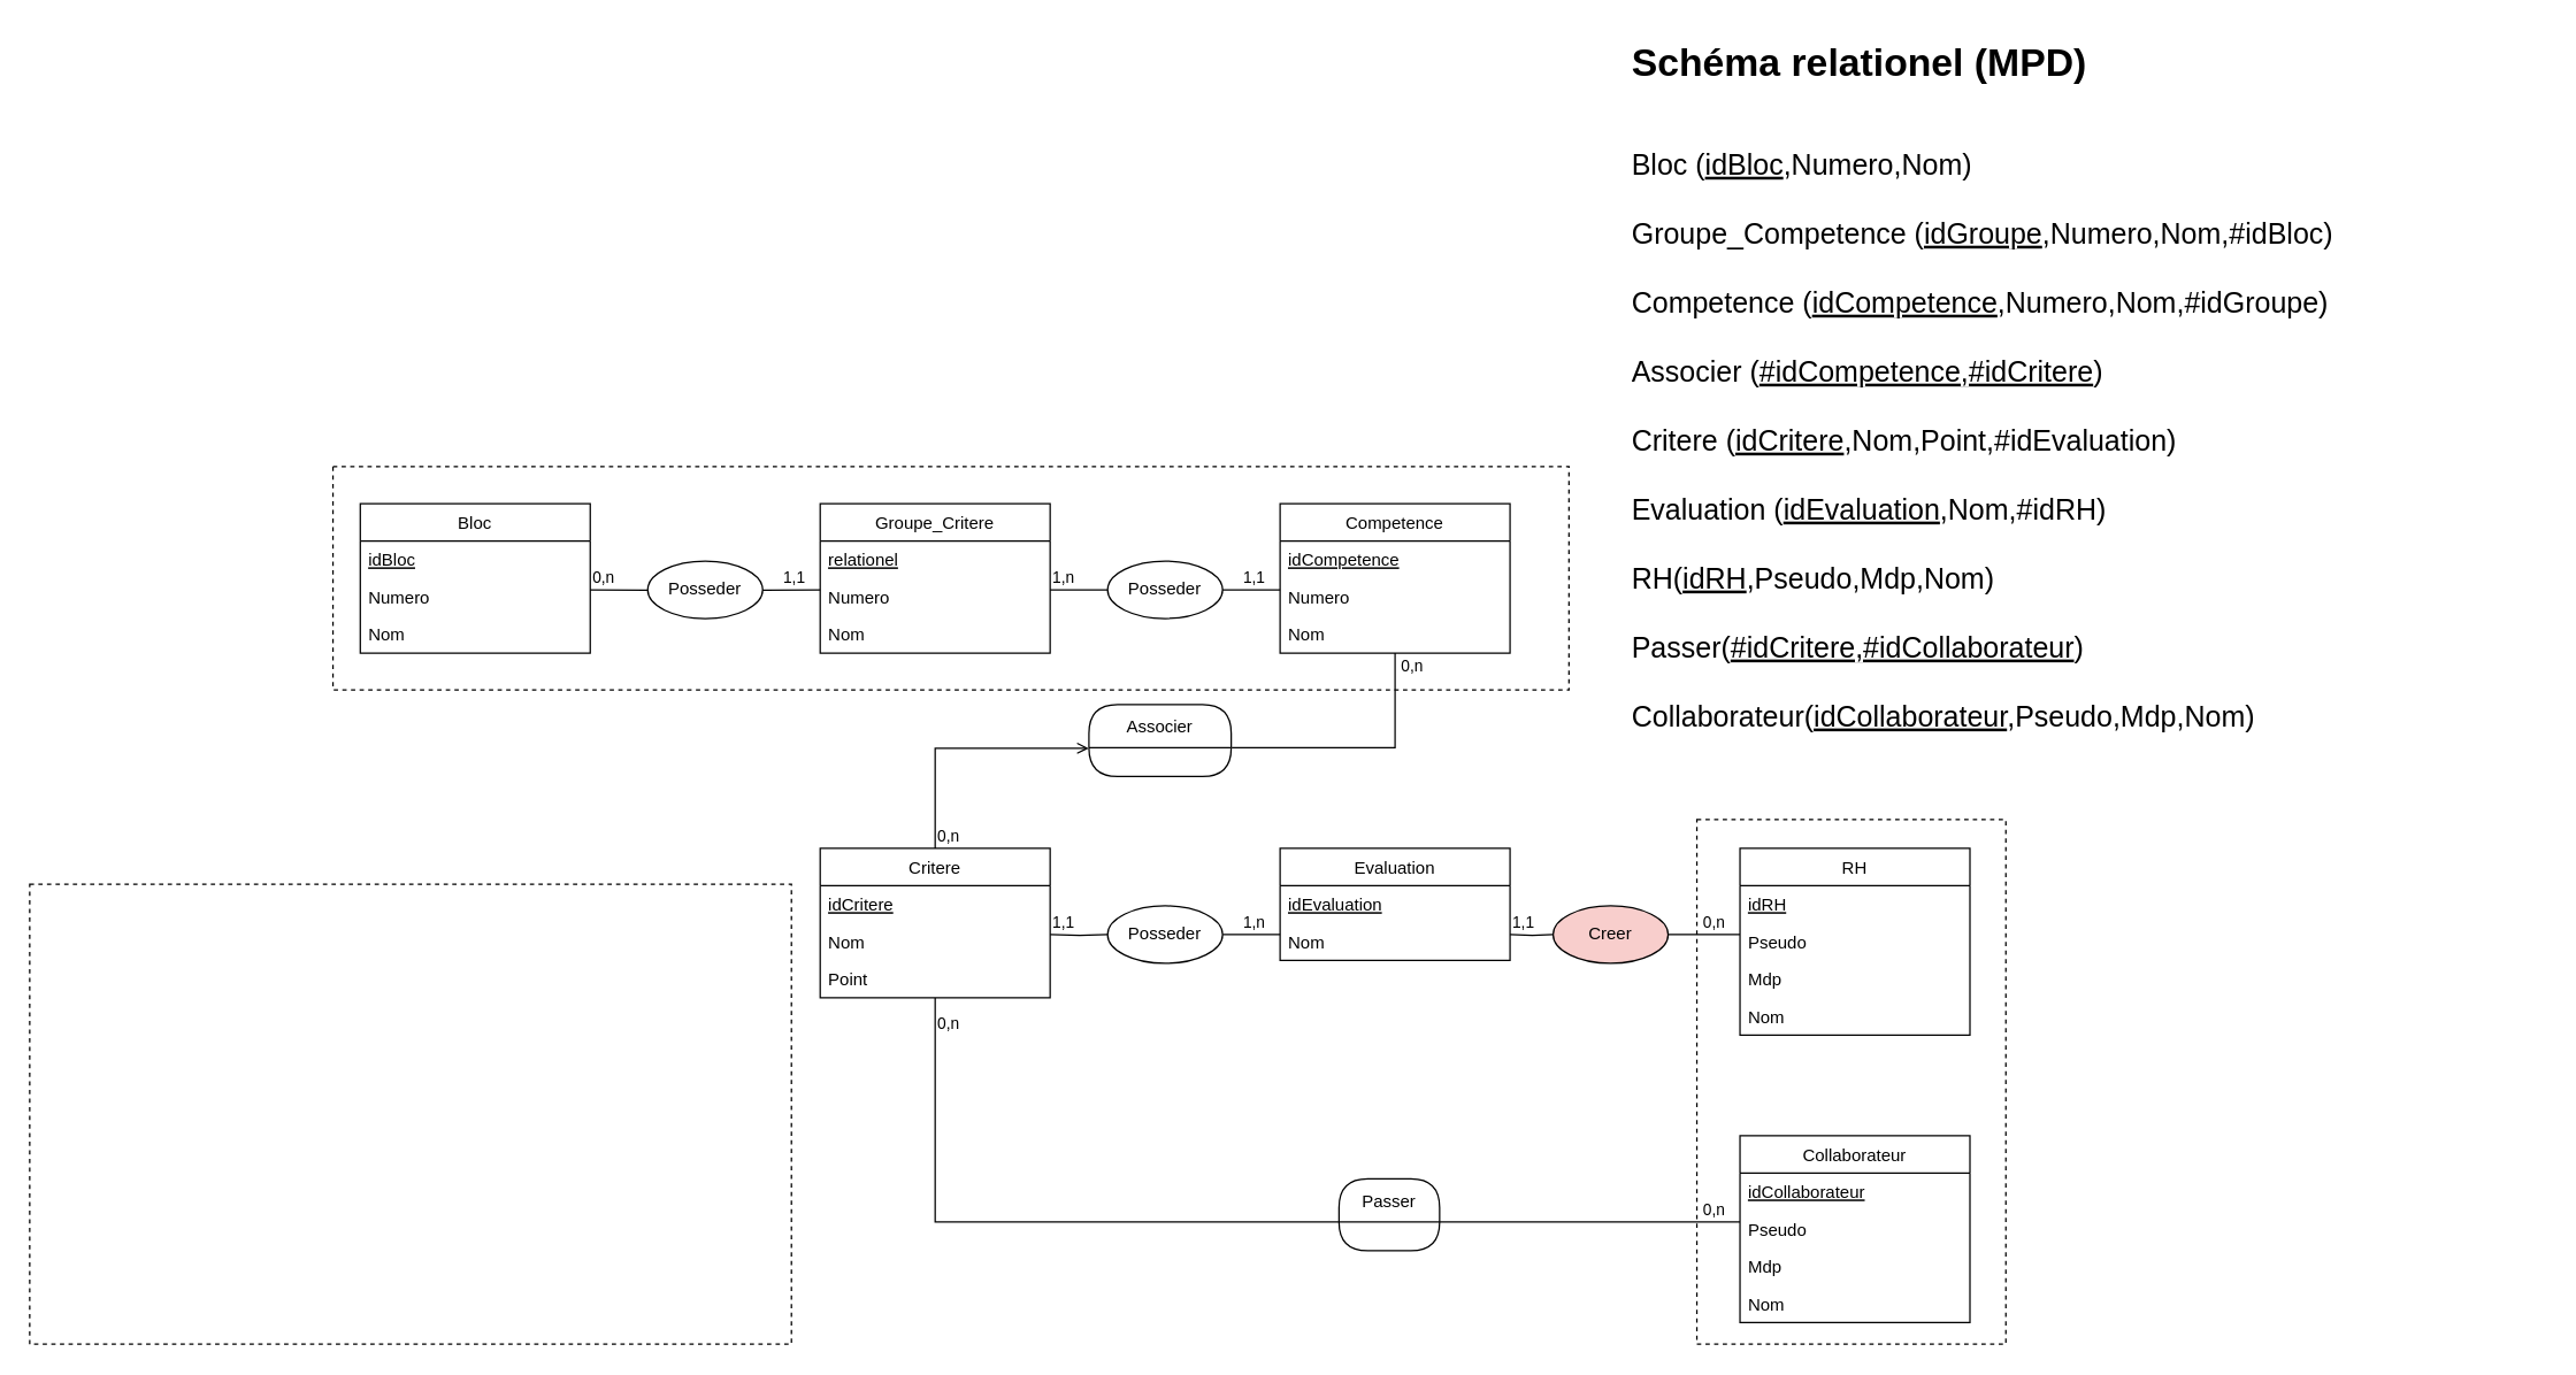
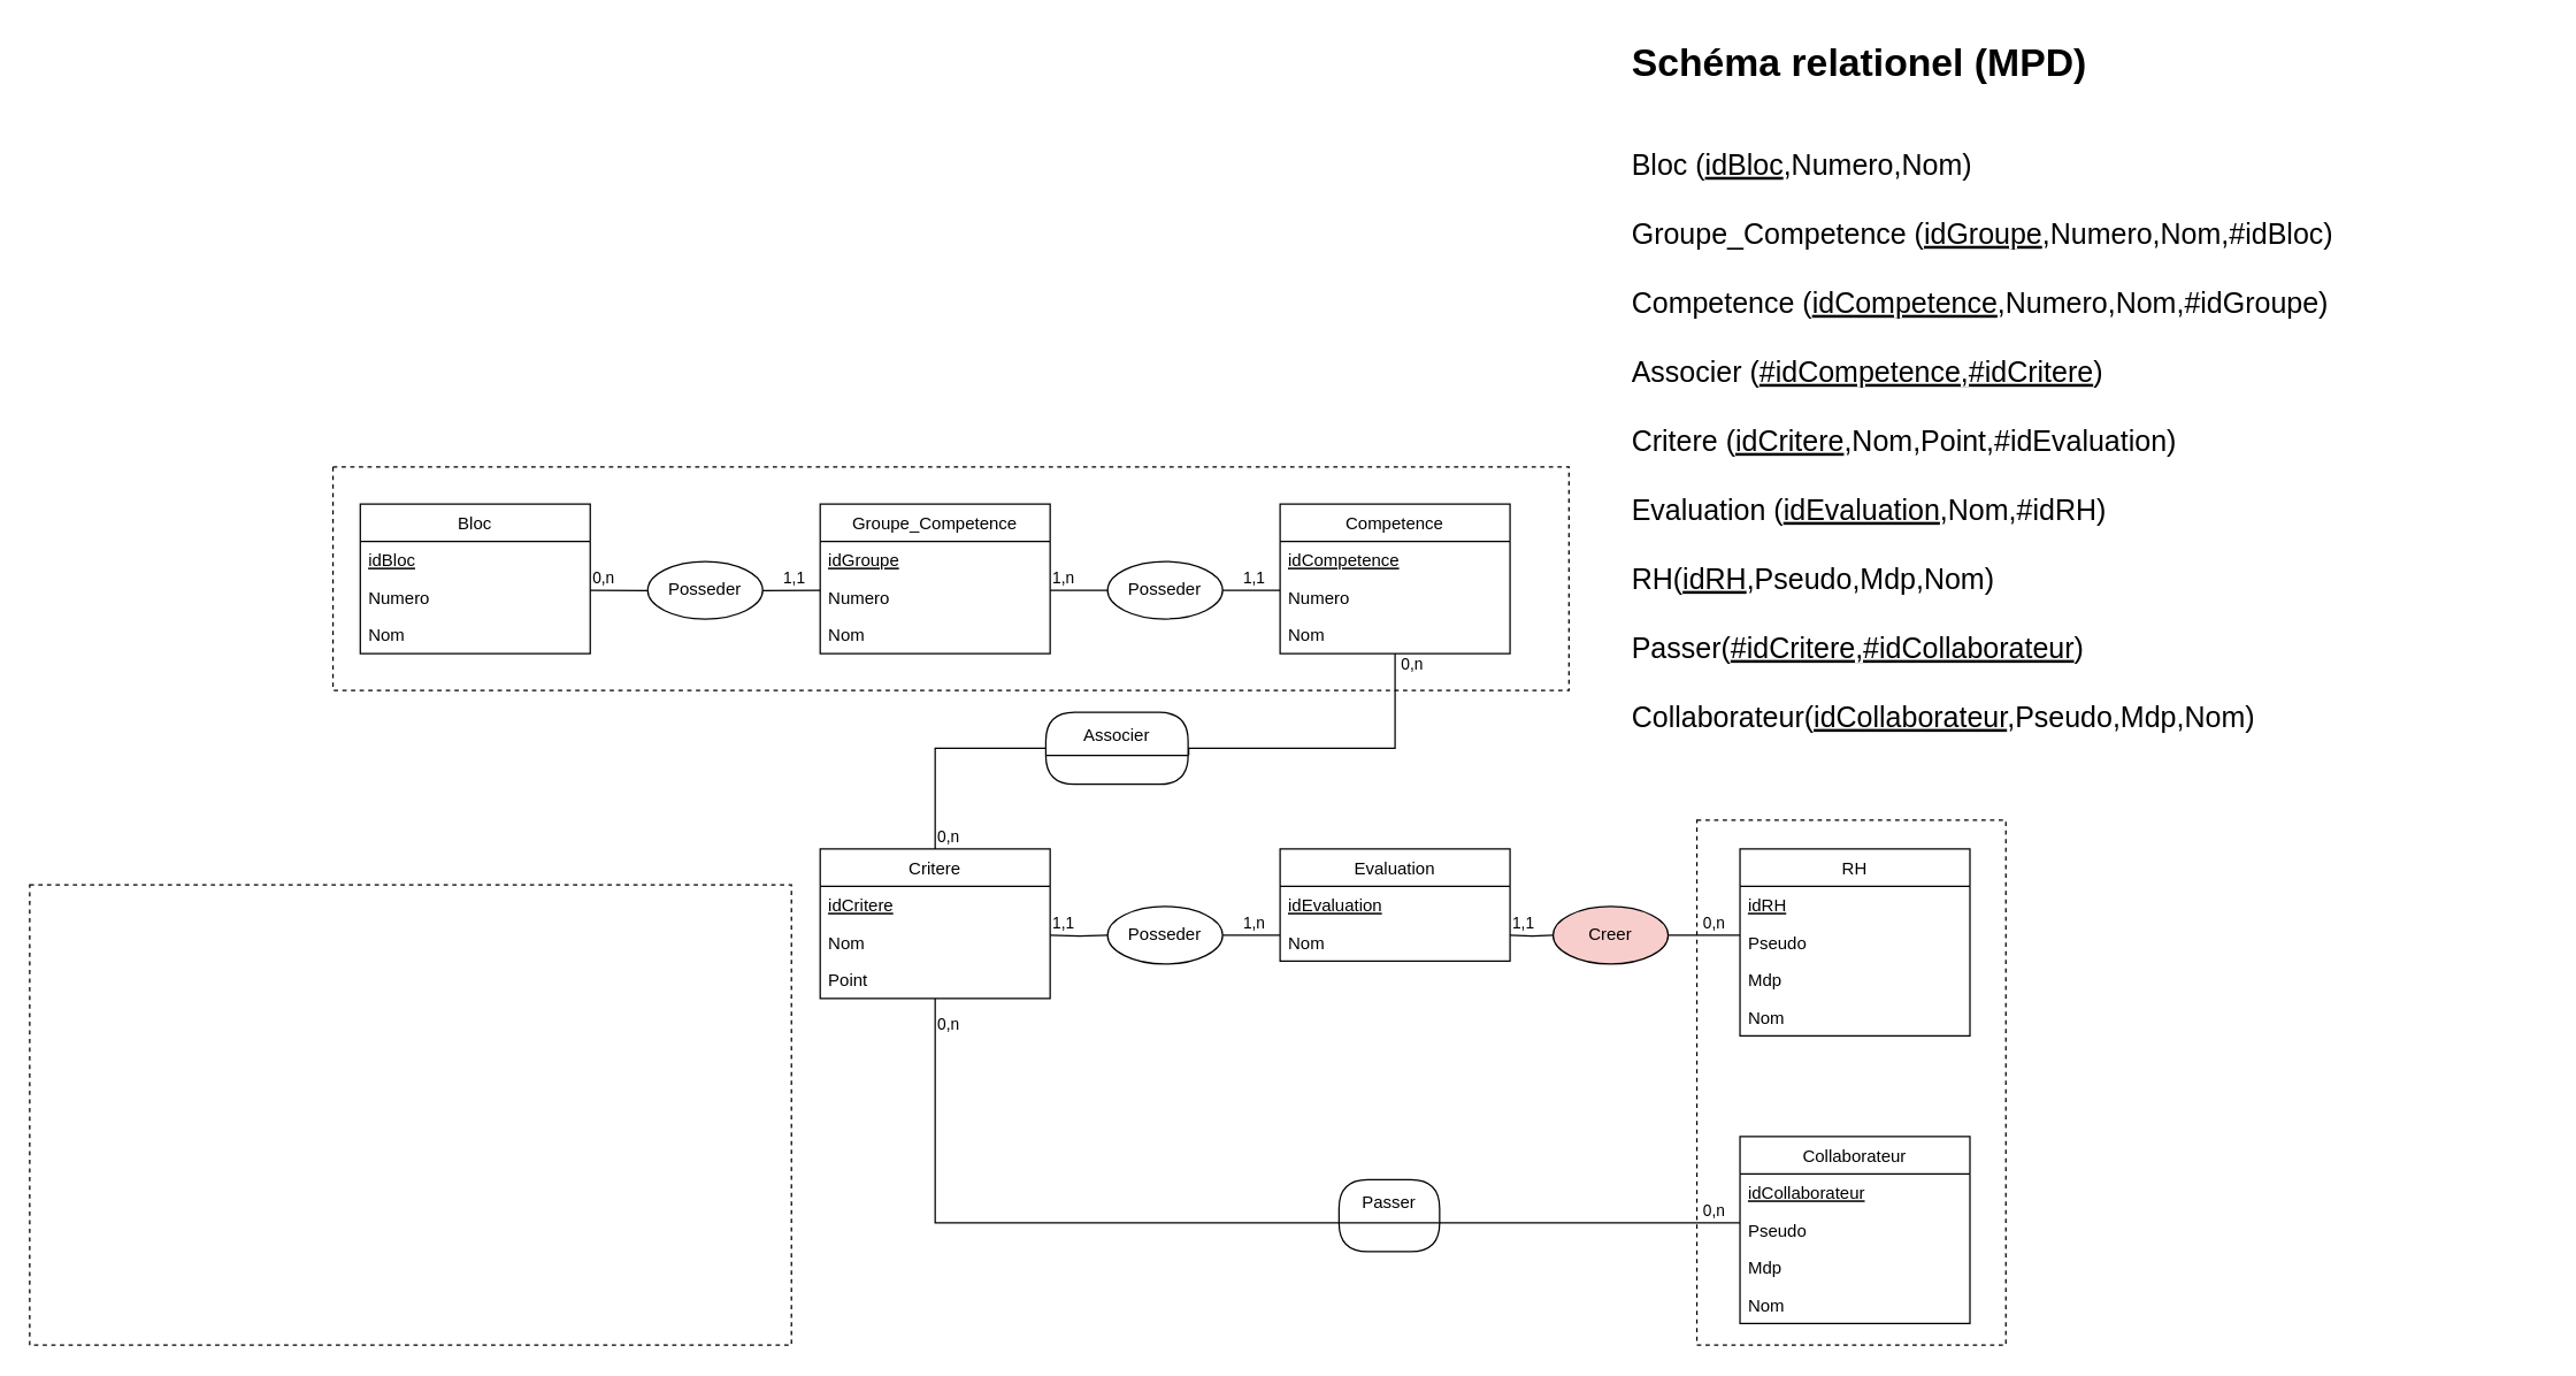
- <mxCell id="9" value="Groupe_Critere" style="swimlane;fontStyle=0;childLayout=stackLayout;horizontal=1;startSize=26;fillColor=none;horizontalStack=0;resizeParent=1;resizeParentMax=0;resizeLast=0;collapsible=1;marginBottom=0;" parent="1" vertex="1"><mxGeometry x="570" y="350" width="160" height="104" as="geometry" /></mxCell>
+ <mxCell id="9" value="Groupe_Competence" style="swimlane;fontStyle=0;childLayout=stackLayout;horizontal=1;startSize=26;fillColor=none;horizontalStack=0;resizeParent=1;resizeParentMax=0;resizeLast=0;collapsible=1;marginBottom=0;" parent="1" vertex="1"><mxGeometry x="570" y="350" width="160" height="104" as="geometry" /></mxCell>
- <mxCell id="10" value="relationel" style="text;strokeColor=none;fillColor=none;align=left;verticalAlign=top;spacingLeft=4;spacingRight=4;overflow=hidden;rotatable=0;points=[[0,0.5],[1,0.5]];portConstraint=eastwest;fontStyle=4" parent="9" vertex="1"><mxGeometry y="26" width="160" height="26" as="geometry" /></mxCell>
+ <mxCell id="10" value="idGroupe" style="text;strokeColor=none;fillColor=none;align=left;verticalAlign=top;spacingLeft=4;spacingRight=4;overflow=hidden;rotatable=0;points=[[0,0.5],[1,0.5]];portConstraint=eastwest;fontStyle=4" parent="9" vertex="1"><mxGeometry y="26" width="160" height="26" as="geometry" /></mxCell>
- <mxCell id="59" value="Associer" style="swimlane;fontStyle=0;align=center;verticalAlign=middle;childLayout=stackLayout;horizontal=1;startSize=30;horizontalStack=0;resizeParent=0;resizeLast=1;container=0;collapsible=0;rounded=1;arcSize=30;swimlaneFillColor=#FFFFFF;dropTarget=0;" vertex="1" parent="1"><mxGeometry x="757" y="490" width="99" height="50" as="geometry" /></mxCell>
+ <mxCell id="59" value="Associer" style="swimlane;fontStyle=0;align=center;verticalAlign=middle;childLayout=stackLayout;horizontal=1;startSize=30;horizontalStack=0;resizeParent=0;resizeLast=1;container=0;collapsible=0;rounded=1;arcSize=30;swimlaneFillColor=#FFFFFF;dropTarget=0;" vertex="1" parent="1"><mxGeometry x="727" y="495" width="99" height="50" as="geometry" /></mxCell>
